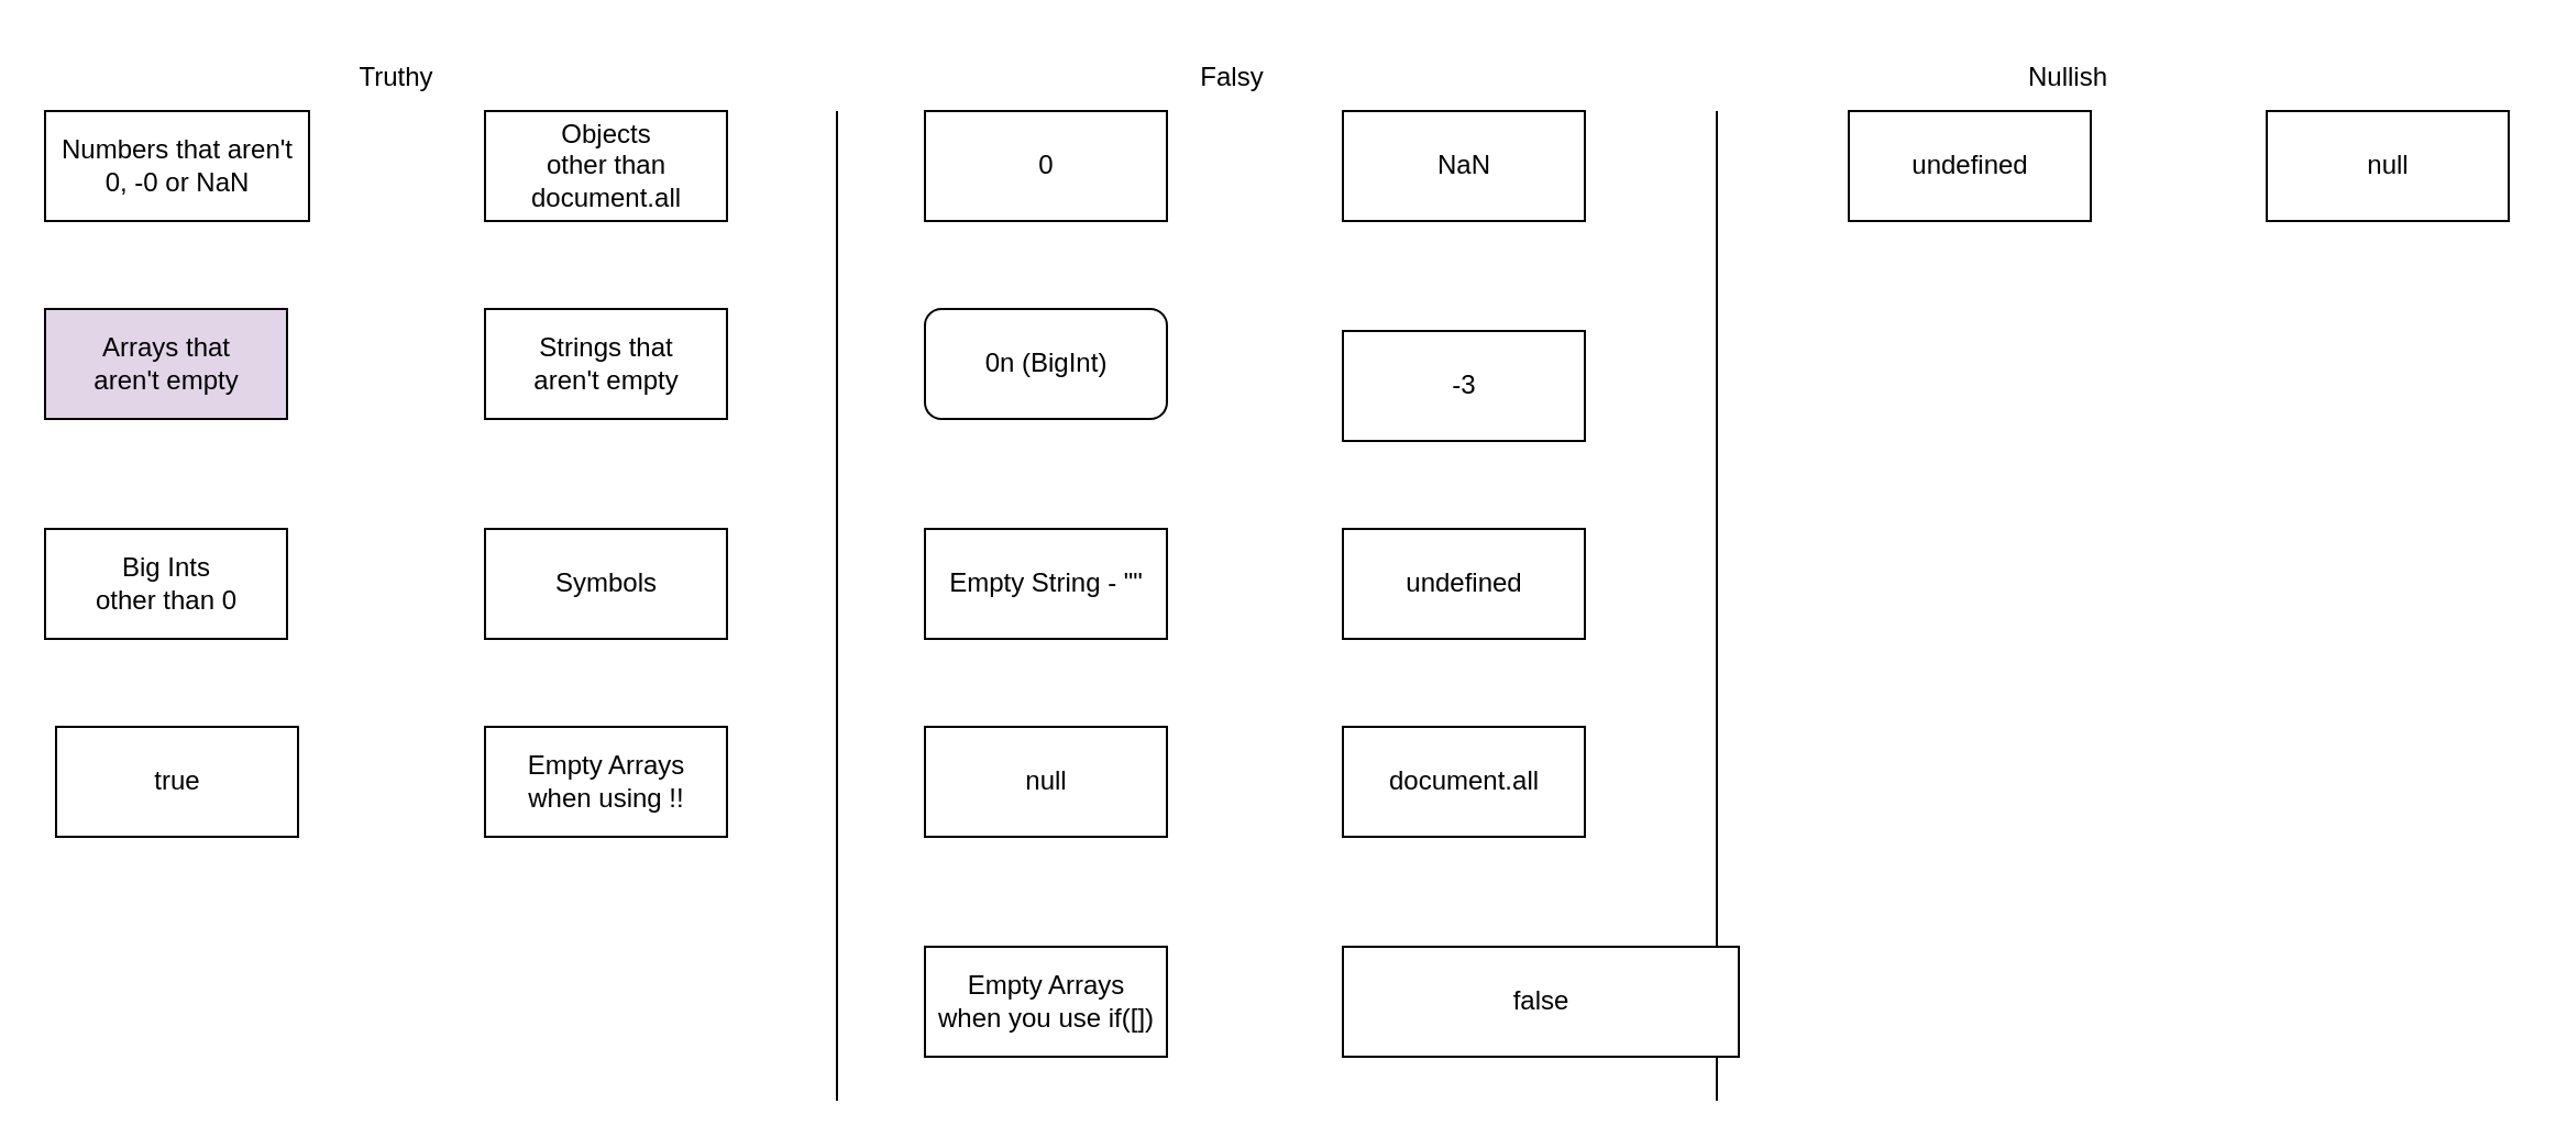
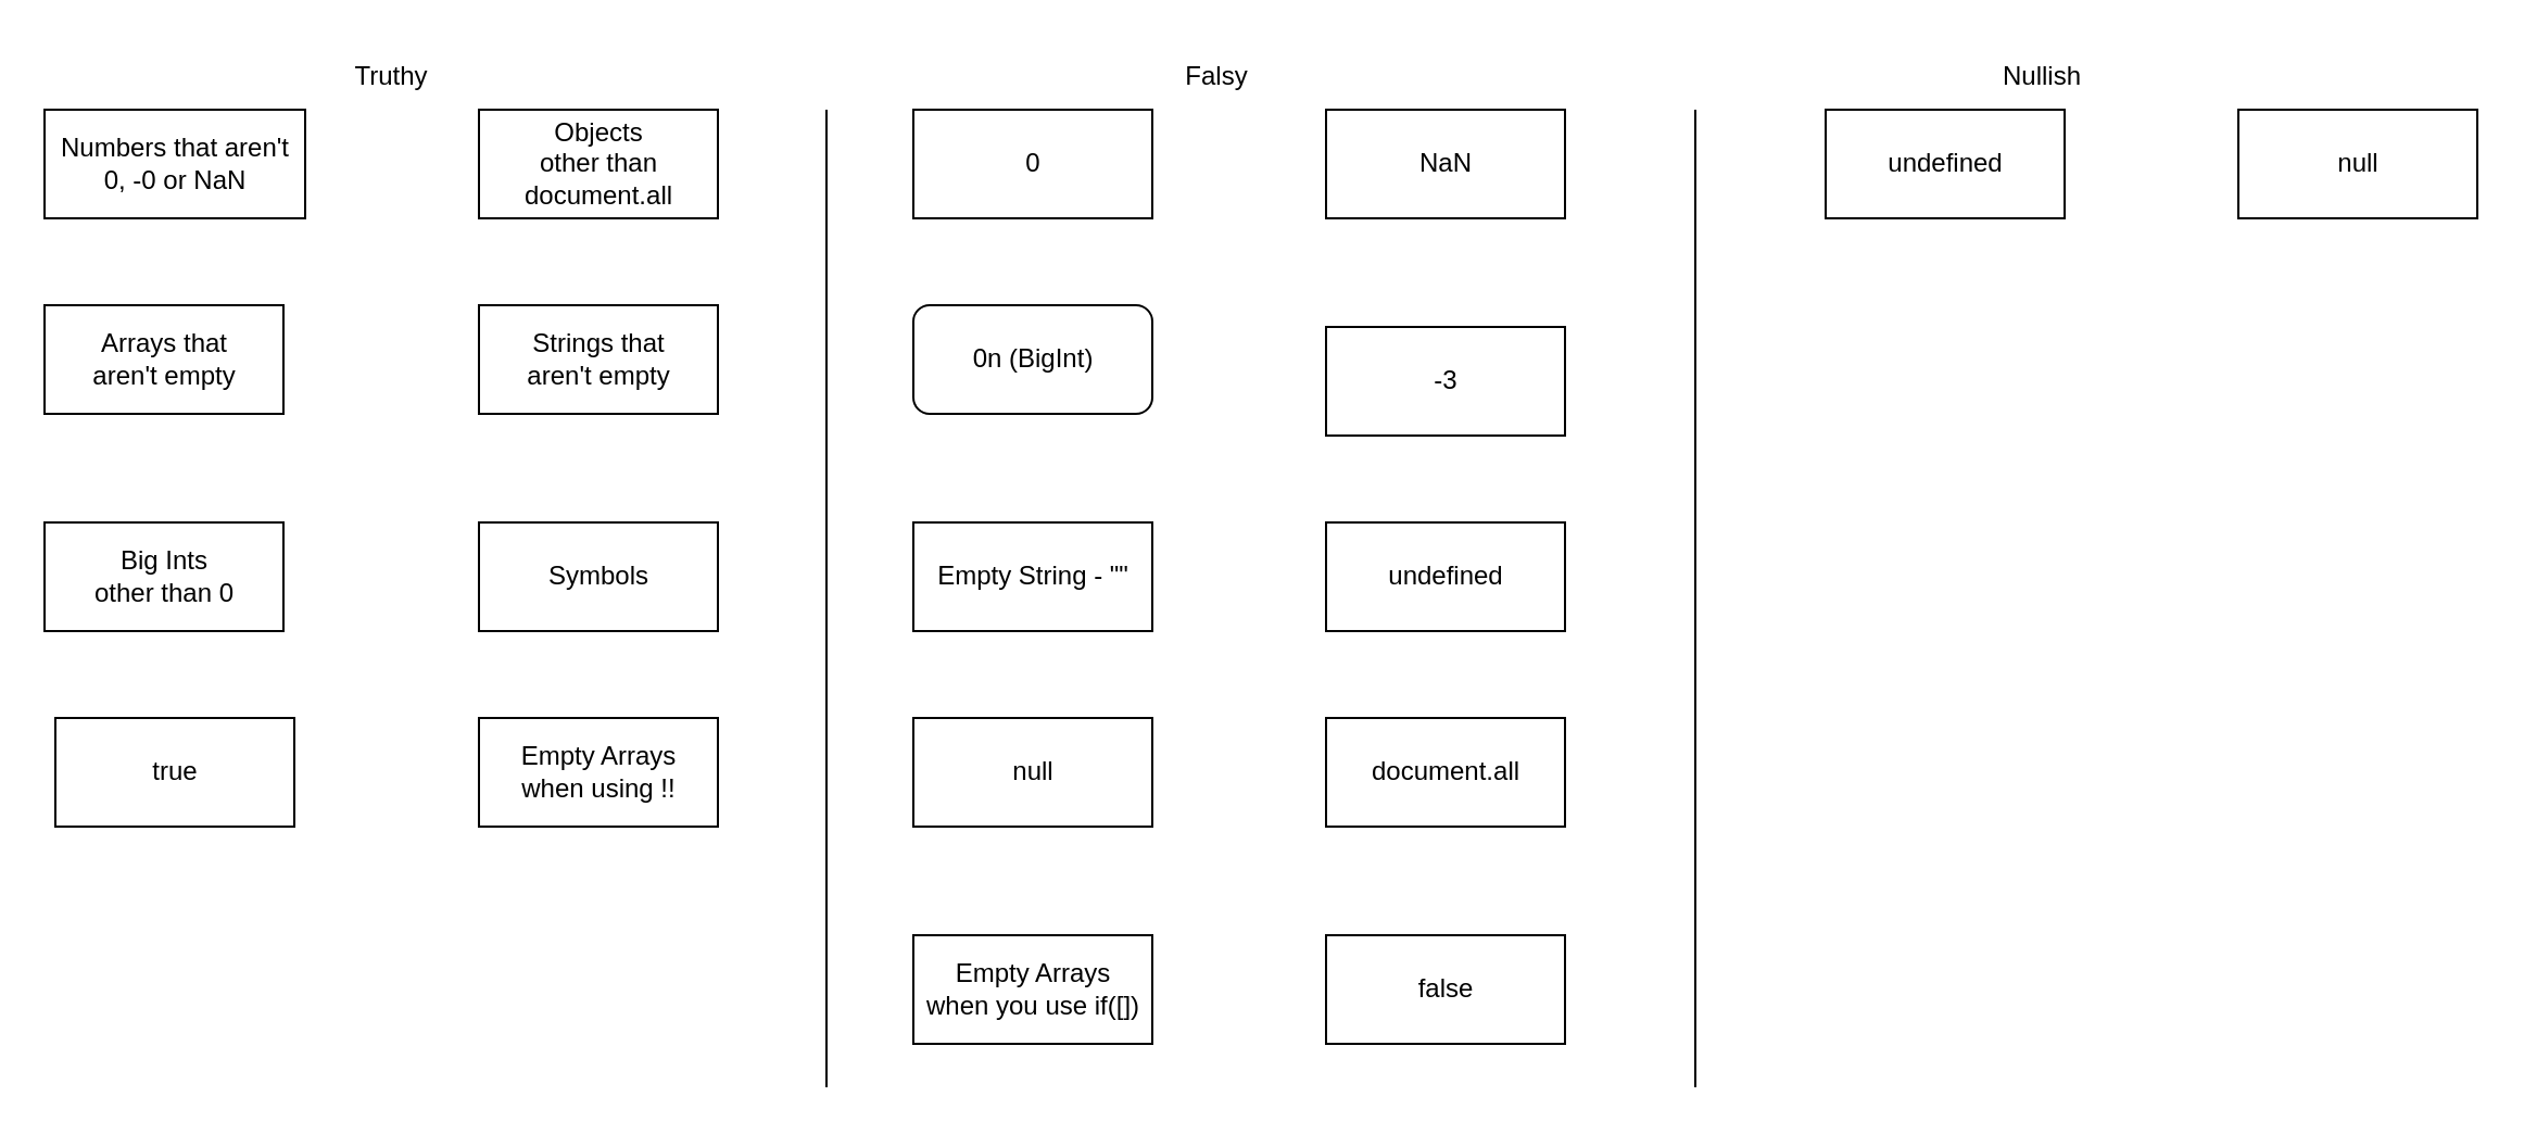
- <mxCell id="13" value="Arrays that &lt;br&gt;aren't empty" style="html=1;fillColor=#e1d5e7;" vertex="1" parent="1"><mxGeometry x="20" y="140" width="110" height="50" as="geometry" /></mxCell>
+ <mxCell id="13" value="Arrays that &lt;br&gt;aren't empty" style="html=1;" vertex="1" parent="1"><mxGeometry x="20" y="140" width="110" height="50" as="geometry" /></mxCell>
- <mxCell id="22" value="false" style="html=1;" vertex="1" parent="1"><mxGeometry x="610" y="430" width="180" height="50" as="geometry" /></mxCell>
+ <mxCell id="22" value="false" style="html=1;" vertex="1" parent="1"><mxGeometry x="610" y="430" width="110" height="50" as="geometry" /></mxCell>
